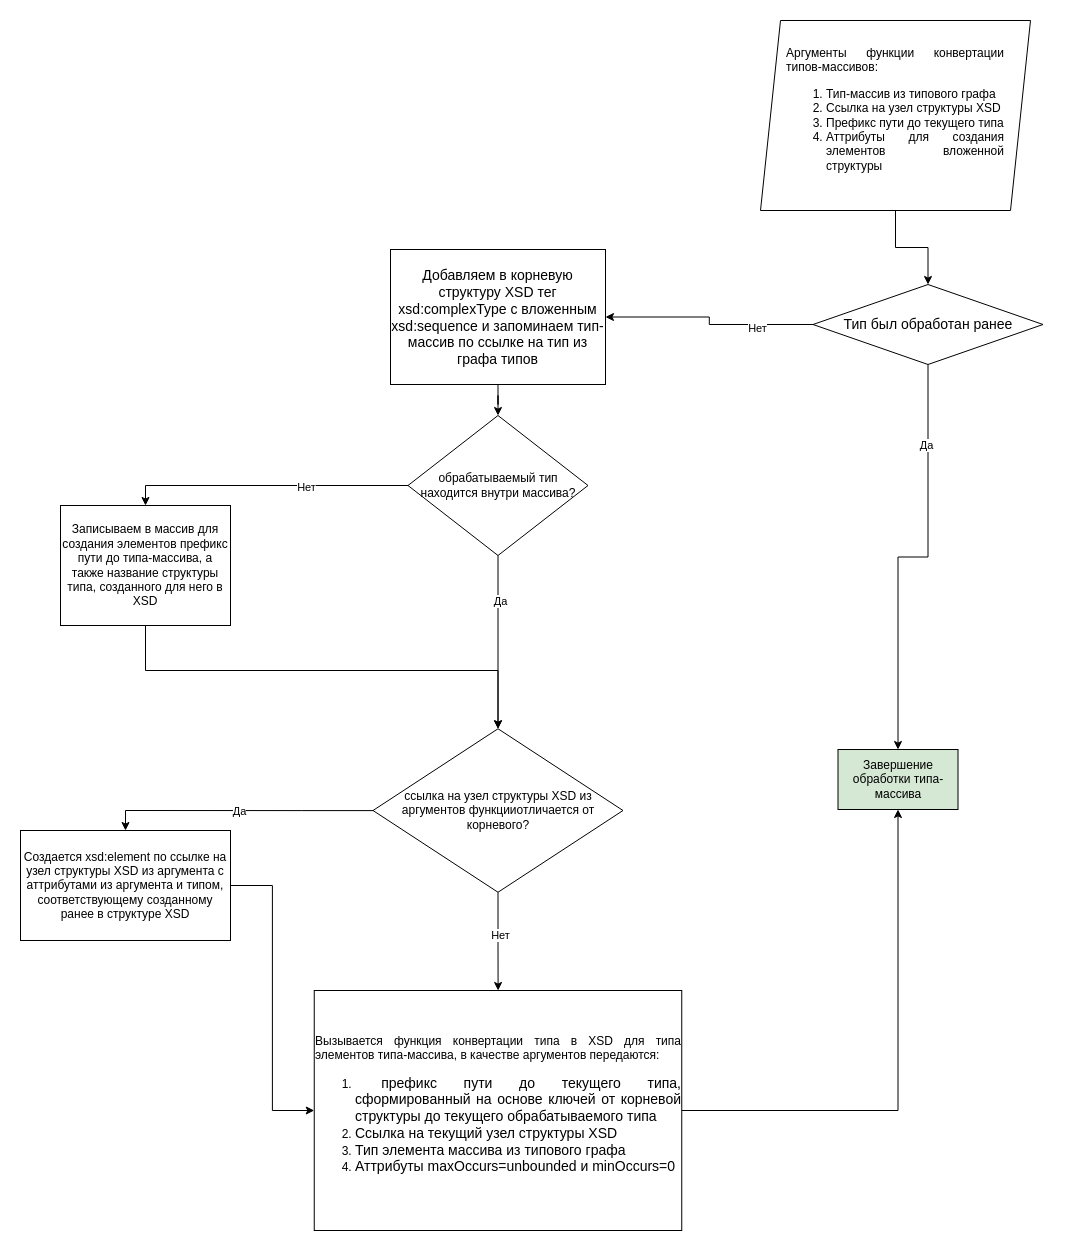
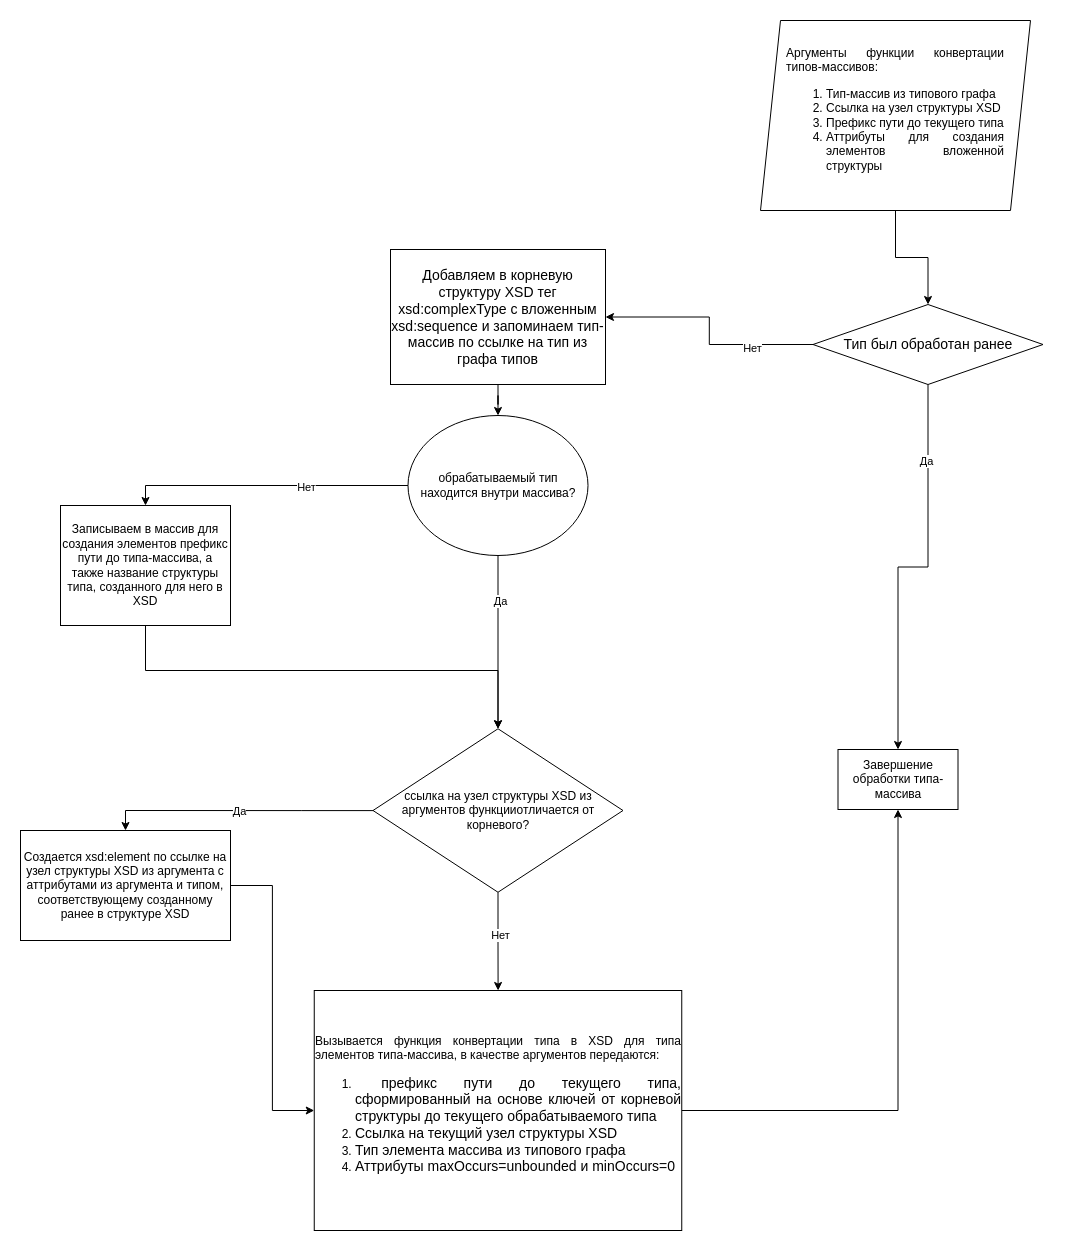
- <mxCell id="8" value="&lt;span style=&quot;font-size: 14px;&quot;&gt;Тип был обработан ранее&lt;/span&gt;" style="rhombus;whiteSpace=wrap;html=1;" vertex="1" parent="1"><mxGeometry x="812.5" y="284" width="230" height="80" as="geometry" /></mxCell>
+ <mxCell id="8" value="&lt;span style=&quot;font-size: 14px;&quot;&gt;Тип был обработан ранее&lt;/span&gt;" style="rhombus;whiteSpace=wrap;html=1;" vertex="1" parent="1"><mxGeometry x="812.5" y="304" width="230" height="80" as="geometry" /></mxCell>
- <mxCell id="20" value="обрабатываемый тип находится внутри массива?" style="rhombus;whiteSpace=wrap;html=1;" vertex="1" parent="1"><mxGeometry x="407.5" y="415" width="180" height="140" as="geometry" /></mxCell>
+ <mxCell id="20" value="обрабатываемый тип находится внутри массива?" style="ellipse;whiteSpace=wrap;html=1;" vertex="1" parent="1"><mxGeometry x="407.5" y="415" width="180" height="140" as="geometry" /></mxCell>
- <mxCell id="15" value="Завершение обработки типа-массива" style="rounded=0;whiteSpace=wrap;html=1;fillColor=#d5e8d4;" vertex="1" parent="1"><mxGeometry x="837.5" y="749" width="120" height="60" as="geometry" /></mxCell>
+ <mxCell id="15" value="Завершение обработки типа-массива" style="rounded=0;whiteSpace=wrap;html=1;" vertex="1" parent="1"><mxGeometry x="837.5" y="749" width="120" height="60" as="geometry" /></mxCell>
